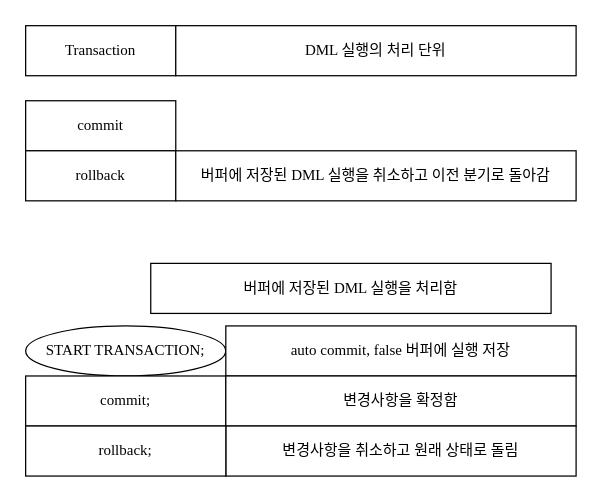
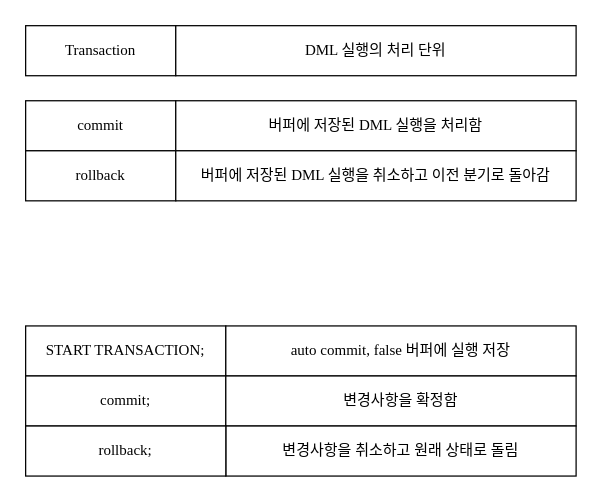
- <mxCell id="5" value="버퍼에 저장된 DML 실행을 처리함" style="rounded=0;whiteSpace=wrap;html=1;fontFamily=a고딕14;" vertex="1" parent="1"><mxGeometry x="120" y="210" width="320" height="40" as="geometry" /></mxCell>
+ <mxCell id="5" value="버퍼에 저장된 DML 실행을 처리함" style="rounded=0;whiteSpace=wrap;html=1;fontFamily=a고딕14;" vertex="1" parent="1"><mxGeometry x="140" y="80" width="320" height="40" as="geometry" /></mxCell>
- <mxCell id="8" value="START TRANSACTION;" style="ellipse;whiteSpace=wrap;html=1;fontFamily=a고딕14;" vertex="1" parent="1"><mxGeometry x="20" y="260" width="160" height="40" as="geometry" /></mxCell>
+ <mxCell id="8" value="START TRANSACTION;" style="rounded=0;whiteSpace=wrap;html=1;fontFamily=a고딕14;" vertex="1" parent="1"><mxGeometry x="20" y="260" width="160" height="40" as="geometry" /></mxCell>
